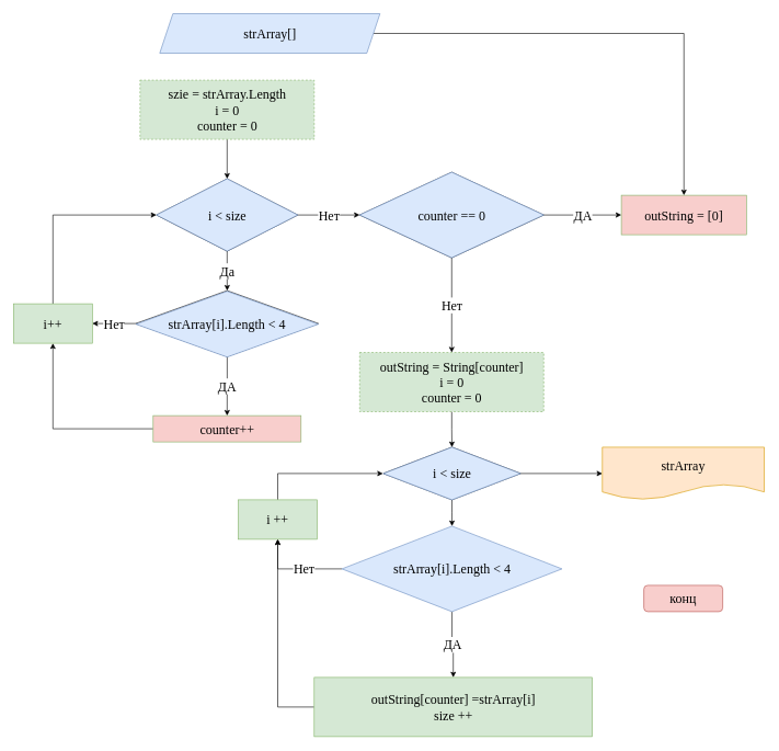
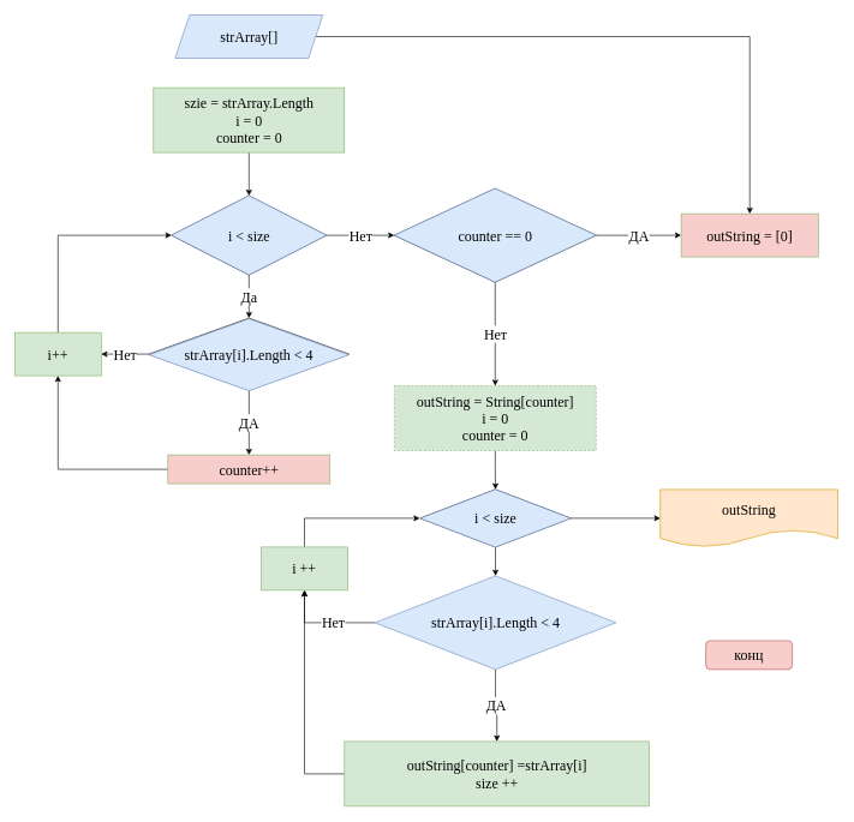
- <mxCell id="3" value="strArray[]" style="shape=parallelogram;perimeter=parallelogramPerimeter;whiteSpace=wrap;html=1;fixedSize=1;fontSize=20;align=center;fontFamily=Tahoma;fillColor=#dae8fc;strokeColor=#6c8ebf;" parent="1" vertex="1"><mxGeometry x="242.5" y="20" width="335" height="60" as="geometry" /></mxCell>
+ <mxCell id="3" value="strArray[]" style="shape=parallelogram;perimeter=parallelogramPerimeter;whiteSpace=wrap;html=1;fixedSize=1;fontSize=20;align=center;fontFamily=Tahoma;fillColor=#dae8fc;strokeColor=#6c8ebf;" parent="1" vertex="1"><mxGeometry x="242.5" y="20" width="205" height="60" as="geometry" /></mxCell>
- <mxCell id="5" value="szie = strArray.Length&lt;br&gt;i = 0&lt;br&gt;counter = 0" style="whiteSpace=wrap;html=1;fontSize=20;fontFamily=Tahoma;fillColor=#d5e8d4;strokeColor=#82b366;dashed=1;" parent="1" vertex="1"><mxGeometry x="212.5" y="121" width="265" height="90" as="geometry" /></mxCell>
+ <mxCell id="5" value="szie = strArray.Length&lt;br&gt;i = 0&lt;br&gt;counter = 0" style="whiteSpace=wrap;html=1;fontSize=20;fontFamily=Tahoma;fillColor=#d5e8d4;strokeColor=#82b366;" parent="1" vertex="1"><mxGeometry x="212.5" y="121" width="265" height="90" as="geometry" /></mxCell>
- <mxCell id="16" value="&lt;span&gt;strArray&lt;/span&gt;" style="shape=document;whiteSpace=wrap;html=1;boundedLbl=1;fontSize=20;fontFamily=Tahoma;fillColor=#ffe6cc;strokeColor=#d79b00;" parent="1" vertex="1"><mxGeometry x="915.76" y="679" width="246.25" height="80" as="geometry" /></mxCell>
+ <mxCell id="16" value="&lt;span&gt;outString&lt;/span&gt;" style="shape=document;whiteSpace=wrap;html=1;boundedLbl=1;fontSize=20;fontFamily=Tahoma;fillColor=#ffe6cc;strokeColor=#d79b00;" parent="1" vertex="1"><mxGeometry x="915.76" y="679" width="246.25" height="80" as="geometry" /></mxCell>
